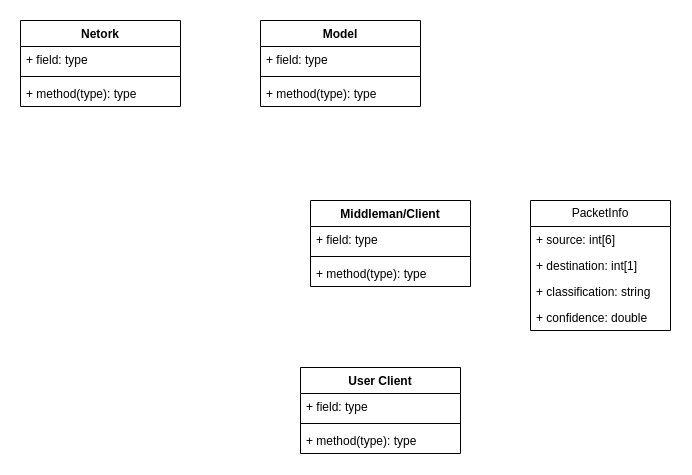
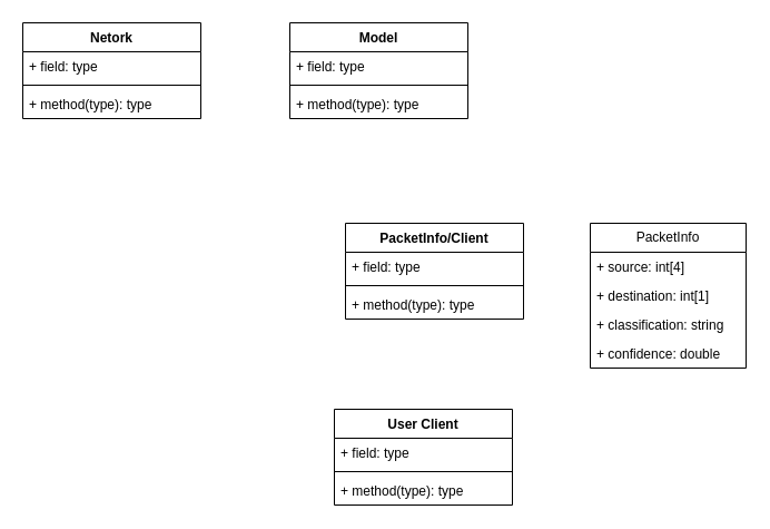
- <mxCell id="6" value="Middleman/Client" style="swimlane;fontStyle=1;align=center;verticalAlign=top;childLayout=stackLayout;horizontal=1;startSize=26;horizontalStack=0;resizeParent=1;resizeParentMax=0;resizeLast=0;collapsible=1;marginBottom=0;whiteSpace=wrap;html=1;" vertex="1" parent="1"><mxGeometry x="310" y="200" width="160" height="86" as="geometry" /></mxCell>
+ <mxCell id="6" value="PacketInfo/Client" style="swimlane;fontStyle=1;align=center;verticalAlign=top;childLayout=stackLayout;horizontal=1;startSize=26;horizontalStack=0;resizeParent=1;resizeParentMax=0;resizeLast=0;collapsible=1;marginBottom=0;whiteSpace=wrap;html=1;" vertex="1" parent="1"><mxGeometry x="310" y="200" width="160" height="86" as="geometry" /></mxCell>
- <mxCell id="15" value="+ source: int[6]" style="text;strokeColor=none;fillColor=none;align=left;verticalAlign=top;spacingLeft=4;spacingRight=4;overflow=hidden;rotatable=0;points=[[0,0.5],[1,0.5]];portConstraint=eastwest;whiteSpace=wrap;html=1;" vertex="1" parent="14"><mxGeometry y="26" width="140" height="26" as="geometry" /></mxCell>
+ <mxCell id="15" value="+ source: int[4]" style="text;strokeColor=none;fillColor=none;align=left;verticalAlign=top;spacingLeft=4;spacingRight=4;overflow=hidden;rotatable=0;points=[[0,0.5],[1,0.5]];portConstraint=eastwest;whiteSpace=wrap;html=1;" vertex="1" parent="14"><mxGeometry y="26" width="140" height="26" as="geometry" /></mxCell>
